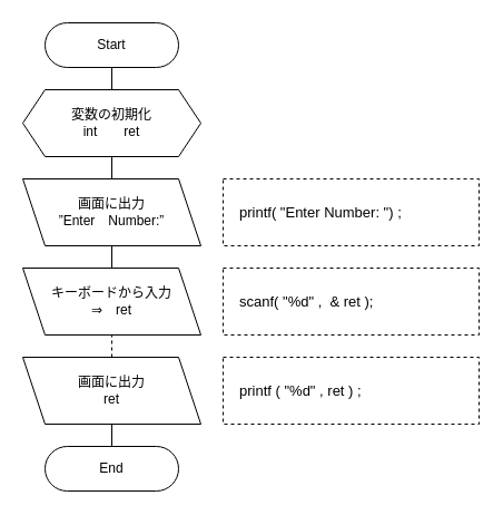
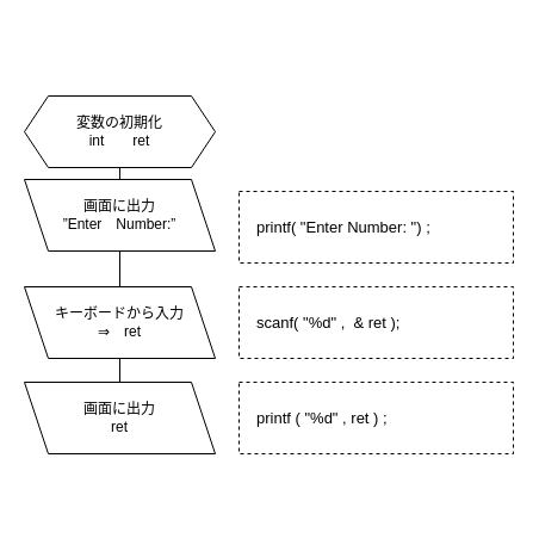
- <mxCell id="2" value="Start" style="rounded=1;whiteSpace=wrap;html=1;arcSize=50;flipV=0;flipH=1;" parent="1" vertex="1"><mxGeometry x="40" y="20" width="120" height="40" as="geometry" /></mxCell>
- <mxCell id="8" value="" style="endArrow=none;html=1;entryX=0.5;entryY=1;entryDx=0;entryDy=0;exitX=0.5;exitY=0;exitDx=0;exitDy=0;" parent="1" source="3" target="2" edge="1"><mxGeometry width="50" height="50" relative="1" as="geometry"><mxPoint x="-19" y="300" as="sourcePoint" /><mxPoint x="-69" y="250" as="targetPoint" /></mxGeometry></mxCell>
- <mxCell id="4" value="画面に出力&lt;br&gt;”Enter　Number:”" style="shape=parallelogram;perimeter=parallelogramPerimeter;whiteSpace=wrap;html=1;fixedSize=1;flipV=0;flipH=1;" parent="1" vertex="1"><mxGeometry x="20" y="160" width="160" height="60" as="geometry" /></mxCell>
+ <mxCell id="4" value="画面に出力&lt;br&gt;”Enter　Number:”" style="shape=parallelogram;perimeter=parallelogramPerimeter;whiteSpace=wrap;html=1;fixedSize=1;flipV=0;flipH=1;" parent="1" vertex="1"><mxGeometry x="20" y="150" width="160" height="60" as="geometry" /></mxCell>
- <mxCell id="10" value="" style="endArrow=none;html=1;entryX=0.5;entryY=1;entryDx=0;entryDy=0;exitX=0.5;exitY=0;exitDx=0;exitDy=0;dashed=1;" parent="1" source="6" target="5" edge="1"><mxGeometry width="50" height="50" relative="1" as="geometry"><mxPoint x="-19" y="300" as="sourcePoint" /><mxPoint x="-69" y="250" as="targetPoint" /></mxGeometry></mxCell>
+ <mxCell id="10" value="" style="endArrow=none;html=1;entryX=0.5;entryY=1;entryDx=0;entryDy=0;exitX=0.5;exitY=0;exitDx=0;exitDy=0;" parent="1" source="6" target="5" edge="1"><mxGeometry width="50" height="50" relative="1" as="geometry"><mxPoint x="-19" y="300" as="sourcePoint" /><mxPoint x="-69" y="250" as="targetPoint" /></mxGeometry></mxCell>
- <mxCell id="12" value="" style="endArrow=none;html=1;entryX=0.5;entryY=1;entryDx=0;entryDy=0;exitX=0.5;exitY=0;exitDx=0;exitDy=0;" parent="1" source="7" target="6" edge="1"><mxGeometry width="50" height="50" relative="1" as="geometry"><mxPoint x="-19" y="300" as="sourcePoint" /><mxPoint x="-69" y="250" as="targetPoint" /></mxGeometry></mxCell>
- <mxCell id="7" value="End" style="rounded=1;whiteSpace=wrap;html=1;arcSize=50;flipV=0;flipH=1;" parent="1" vertex="1"><mxGeometry x="40" y="400" width="120" height="40" as="geometry" /></mxCell>
